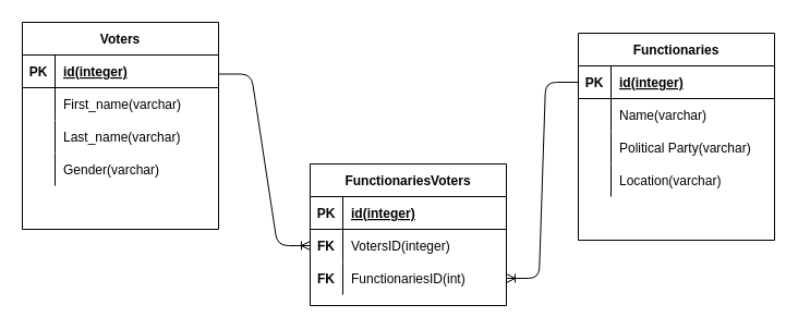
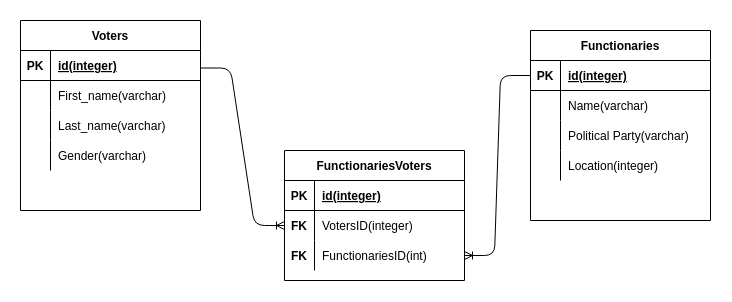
- <mxCell id="14" value="Location(varchar)" style="shape=partialRectangle;connectable=0;fillColor=none;top=0;left=0;bottom=0;right=0;align=left;spacingLeft=6;overflow=hidden;" vertex="1" parent="12"><mxGeometry x="30" width="150" height="30" as="geometry" /></mxCell>
+ <mxCell id="14" value="Location(integer)" style="shape=partialRectangle;connectable=0;fillColor=none;top=0;left=0;bottom=0;right=0;align=left;spacingLeft=6;overflow=hidden;" vertex="1" parent="12"><mxGeometry x="30" width="150" height="30" as="geometry" /></mxCell>
